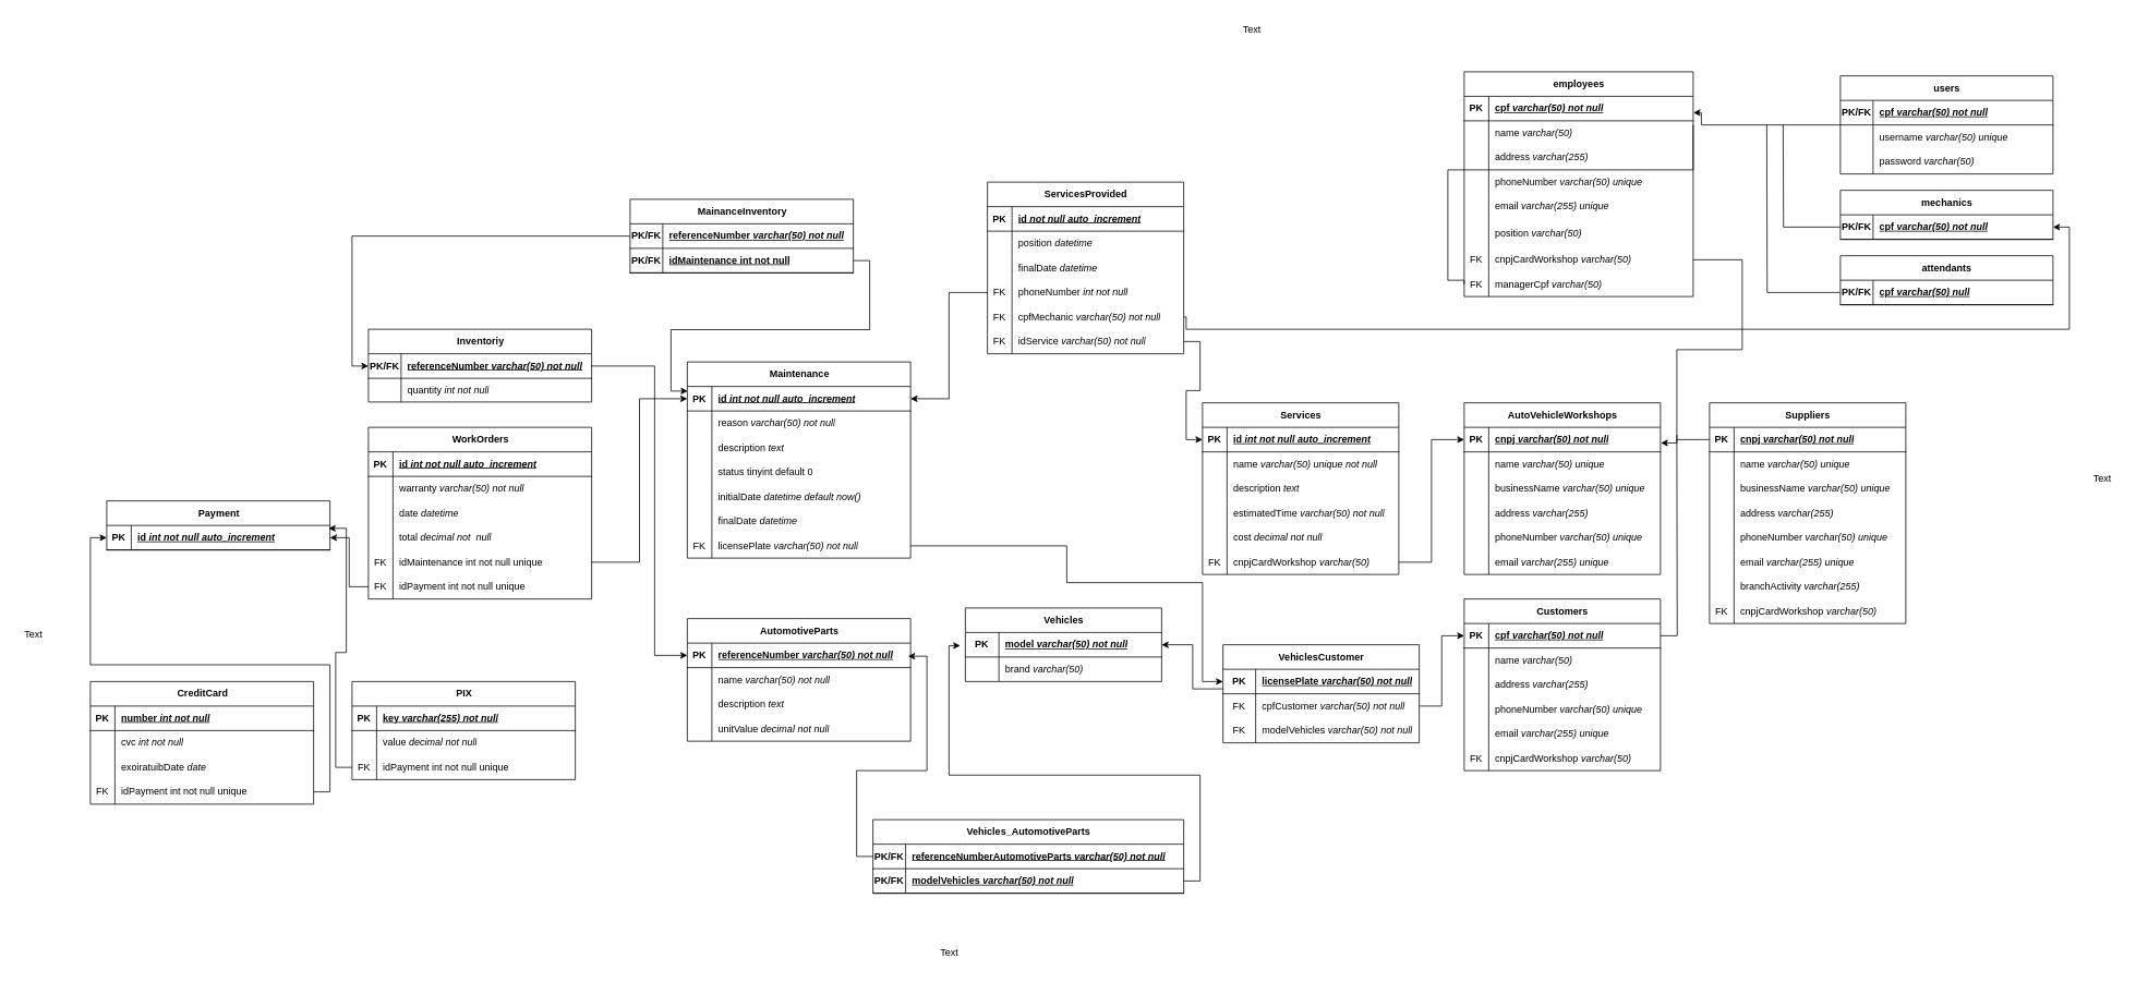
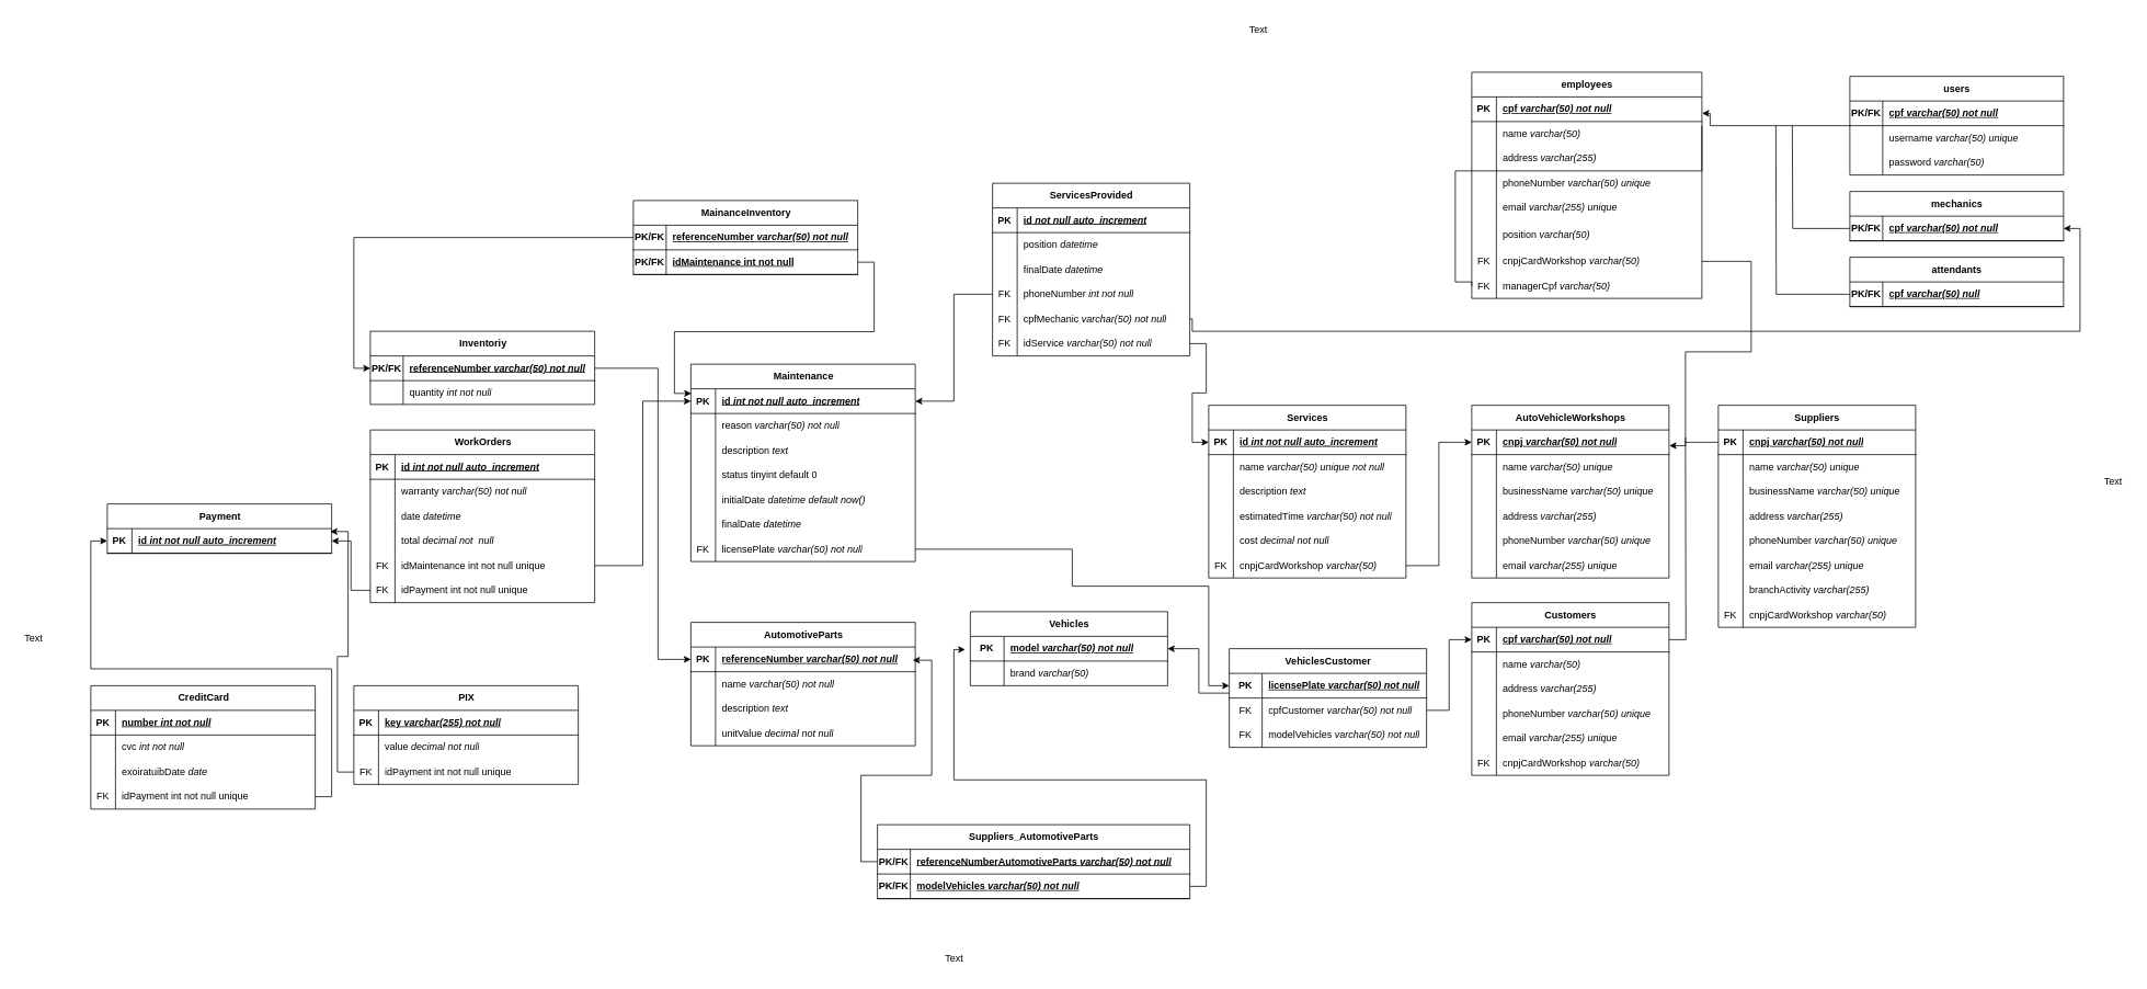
- <mxCell id="165" value="Vehicles_AutomotiveParts" style="shape=table;startSize=30;container=1;collapsible=1;childLayout=tableLayout;fixedRows=1;rowLines=0;fontStyle=1;align=center;resizeLast=1;html=1;" vertex="1" parent="1"><mxGeometry x="1067" y="1002" width="380" height="90" as="geometry" /></mxCell>
+ <mxCell id="165" value="Suppliers_AutomotiveParts" style="shape=table;startSize=30;container=1;collapsible=1;childLayout=tableLayout;fixedRows=1;rowLines=0;fontStyle=1;align=center;resizeLast=1;html=1;" vertex="1" parent="1"><mxGeometry x="1067" y="1002" width="380" height="90" as="geometry" /></mxCell>
